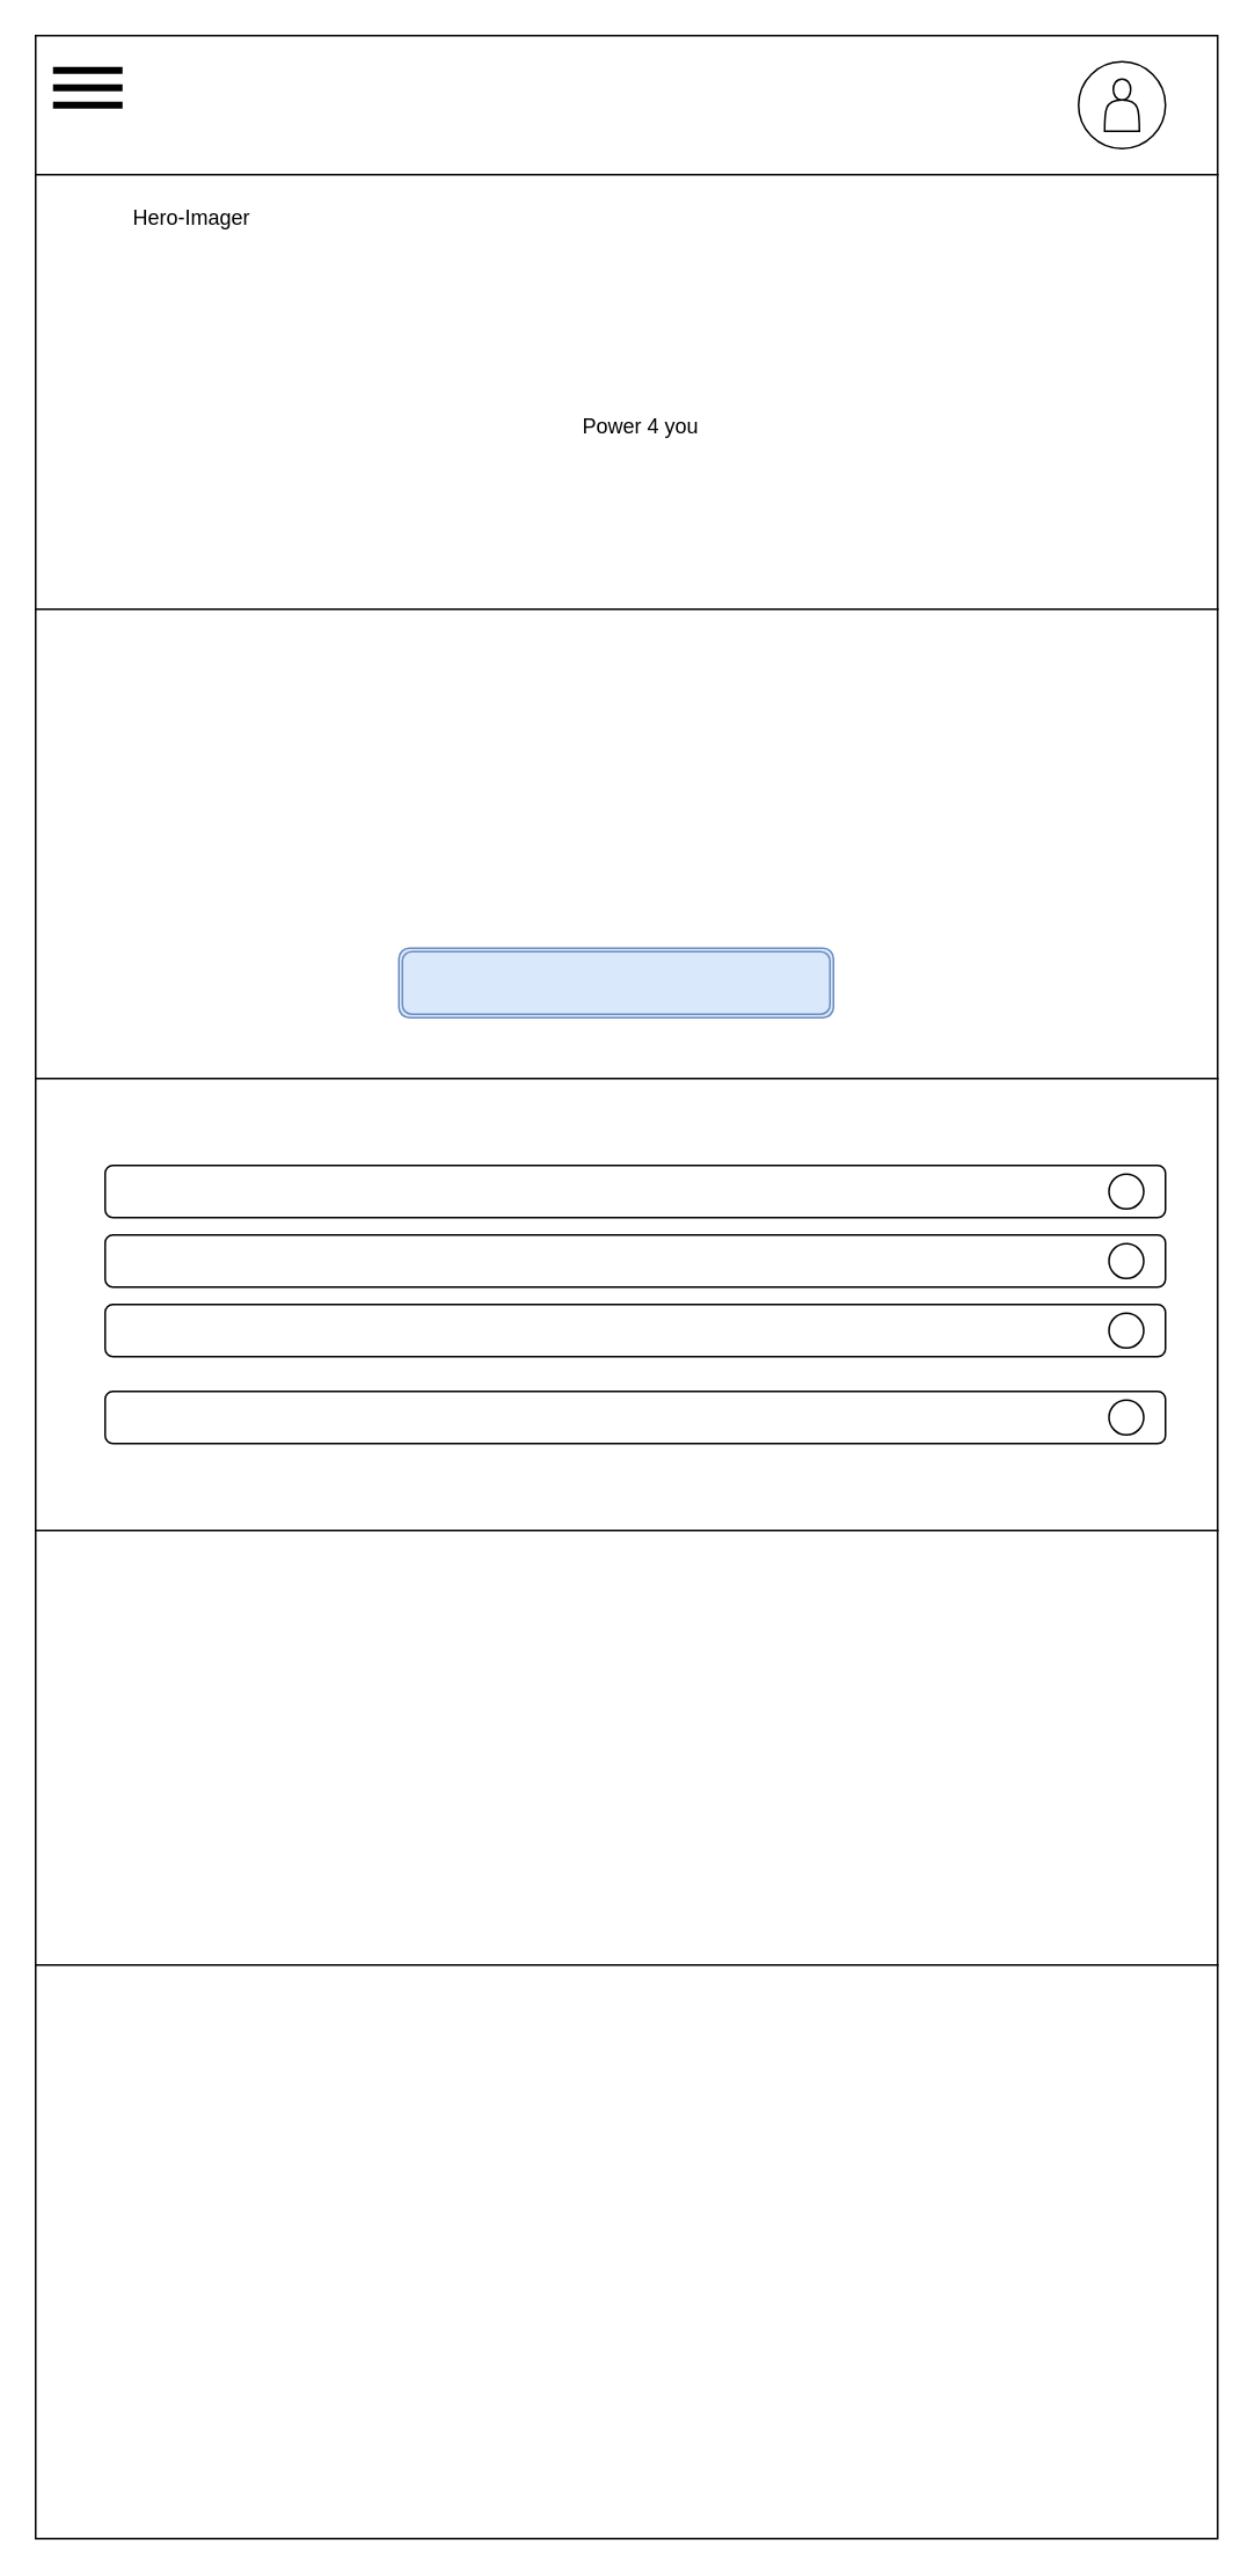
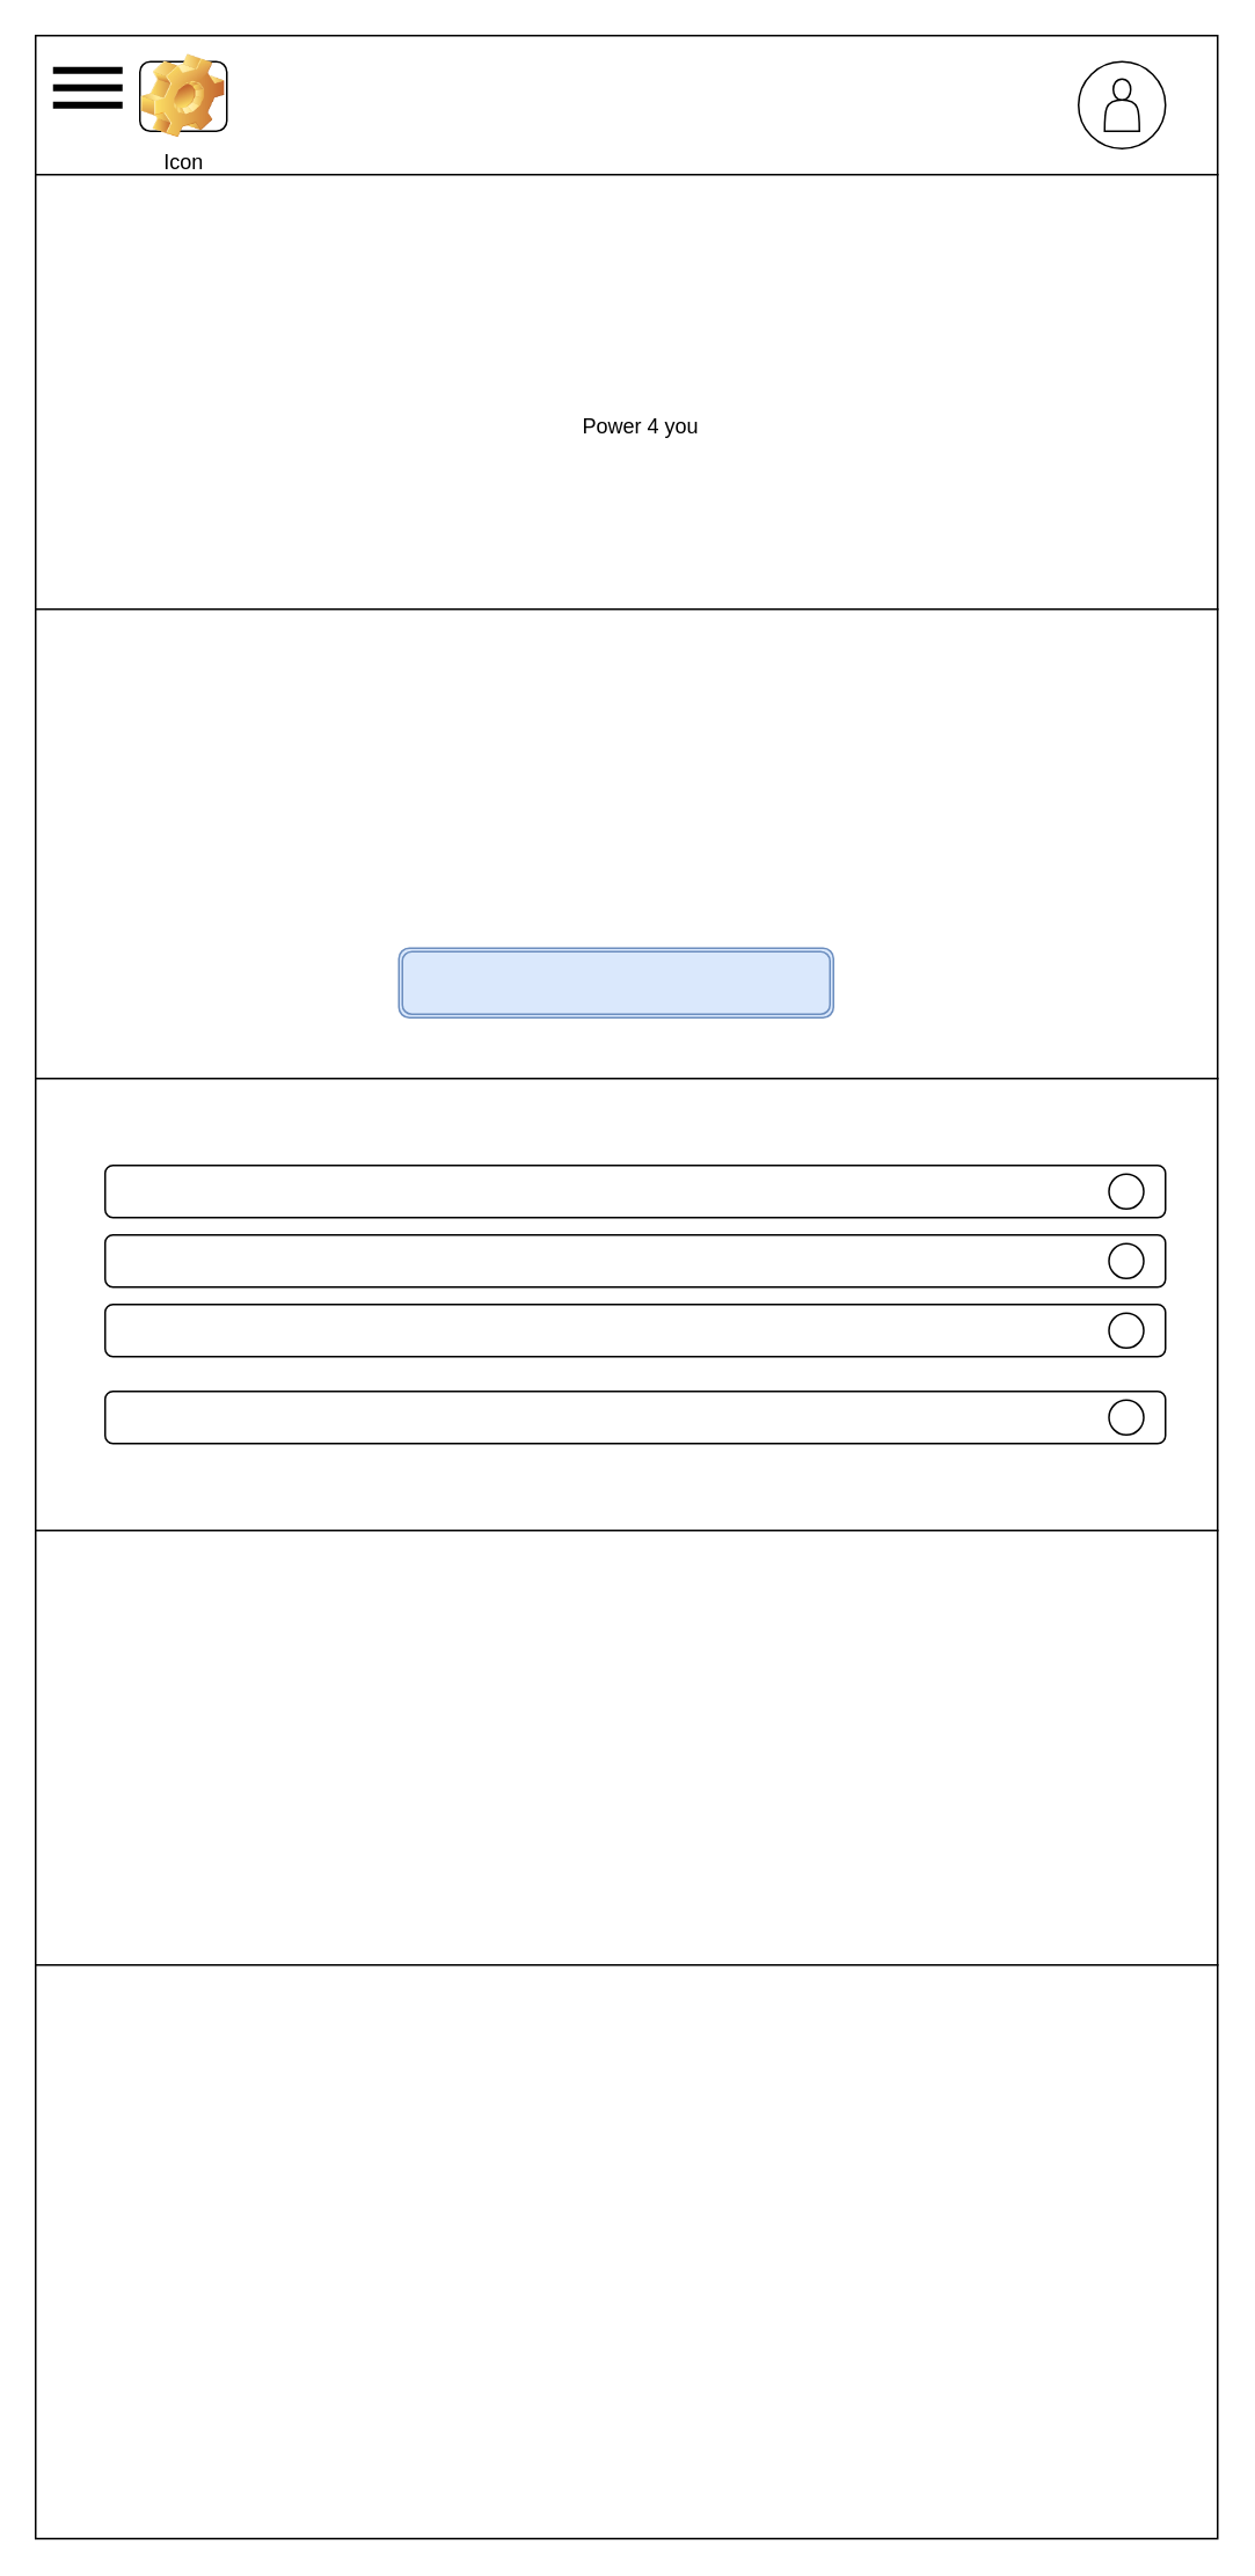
+ <mxCell id="13" value="Icon" style="icon;html=1;image=img/clipart/Gear_128x128.png" vertex="1" parent="1"><mxGeometry x="80" y="35" width="50" height="40" as="geometry" /></mxCell>
- <mxCell id="9" value="Hero-Imager" style="text;html=1;align=center;verticalAlign=middle;whiteSpace=wrap;rounded=0;" vertex="1" parent="1"><mxGeometry x="50" y="110" width="120" height="30" as="geometry" /></mxCell>
